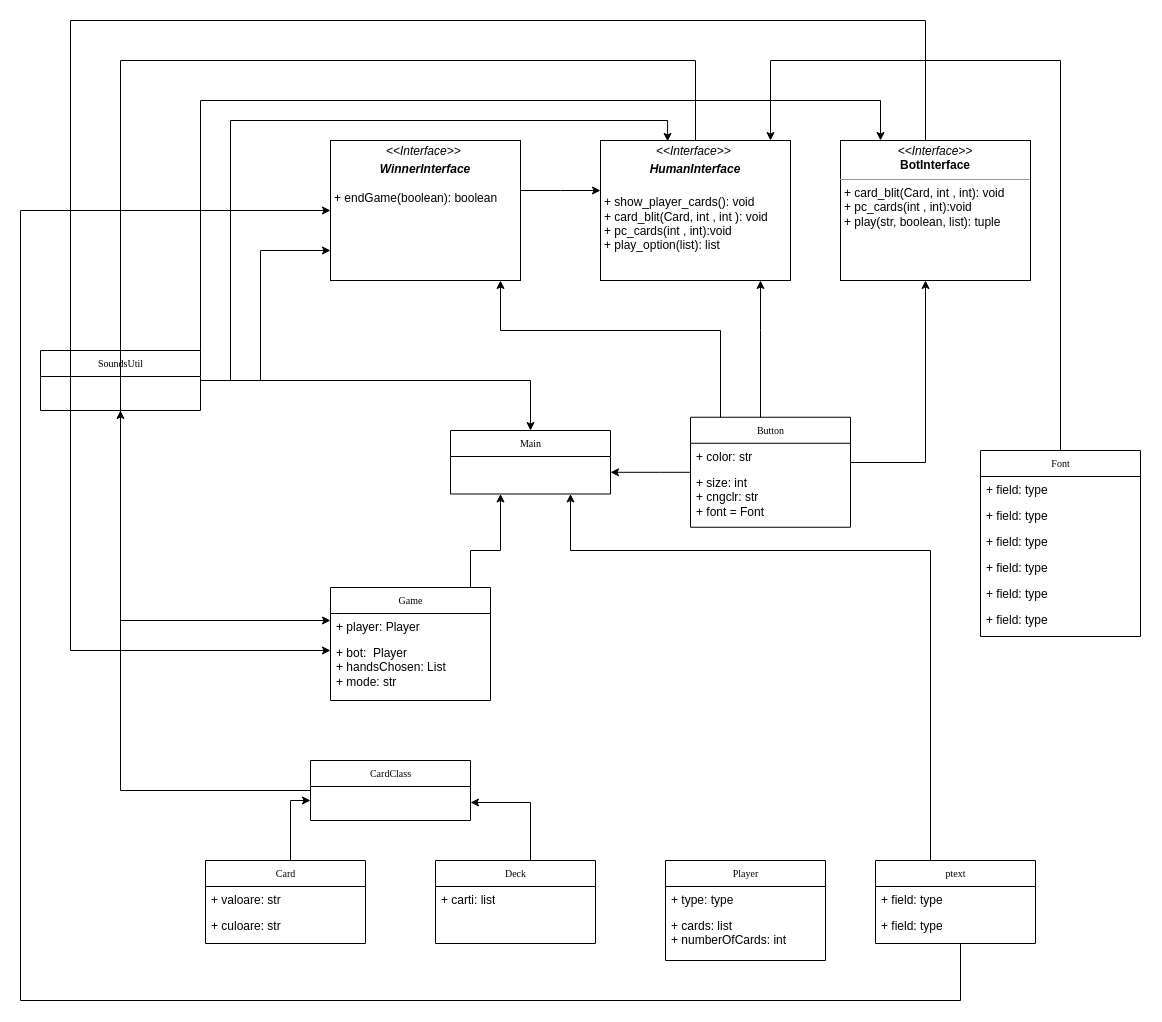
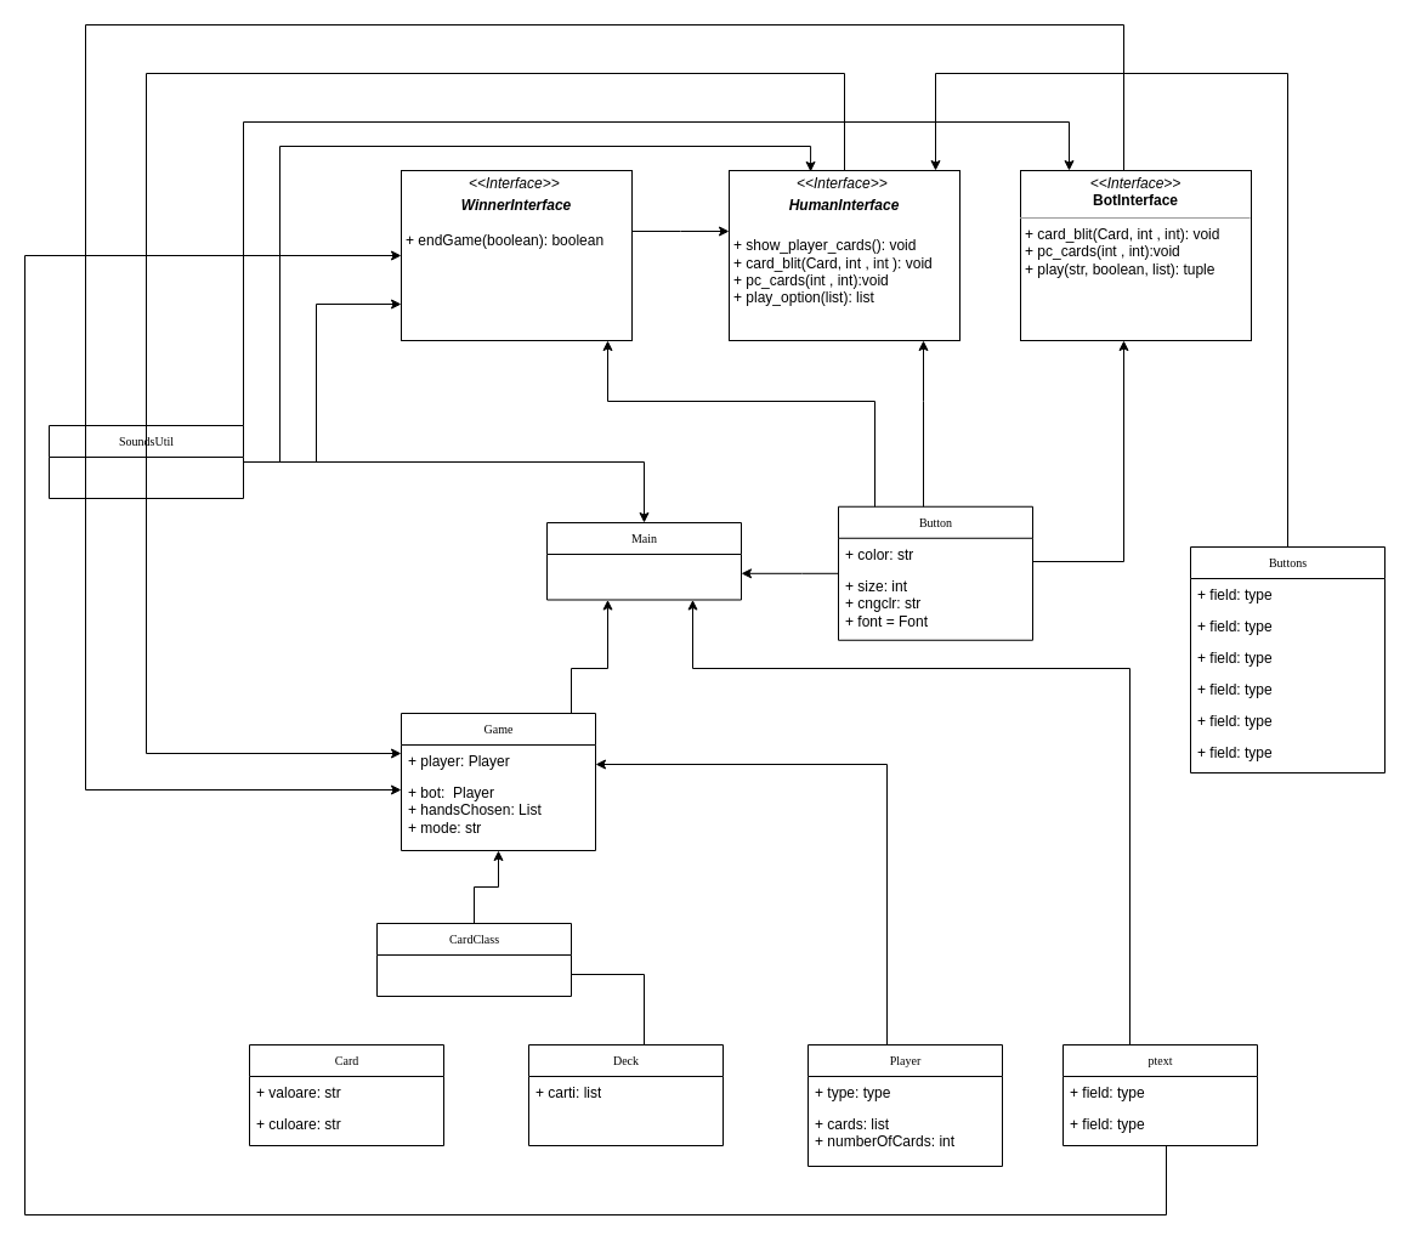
- <mxCell id="2" value="Font" style="swimlane;html=1;fontStyle=0;childLayout=stackLayout;horizontal=1;startSize=26;fillColor=none;horizontalStack=0;resizeParent=1;resizeLast=0;collapsible=1;marginBottom=0;swimlaneFillColor=#ffffff;rounded=0;shadow=0;comic=0;labelBackgroundColor=none;strokeWidth=1;fontFamily=Verdana;fontSize=10;align=center;" parent="1" vertex="1"><mxGeometry x="980" y="450" width="160" height="186" as="geometry" /></mxCell>
+ <mxCell id="2" value="Buttons" style="swimlane;html=1;fontStyle=0;childLayout=stackLayout;horizontal=1;startSize=26;fillColor=none;horizontalStack=0;resizeParent=1;resizeLast=0;collapsible=1;marginBottom=0;swimlaneFillColor=#ffffff;rounded=0;shadow=0;comic=0;labelBackgroundColor=none;strokeWidth=1;fontFamily=Verdana;fontSize=10;align=center;" parent="1" vertex="1"><mxGeometry x="980" y="450" width="160" height="186" as="geometry" /></mxCell>
+ <mxCell id="33" style="edgeStyle=orthogonalEdgeStyle;rounded=0;orthogonalLoop=1;jettySize=auto;html=1;startArrow=none;startFill=0;endArrow=classic;endFill=1;" edge="1" parent="1" source="34" target="42"><mxGeometry relative="1" as="geometry"><Array as="points"><mxPoint x="730" y="629" /></Array></mxGeometry></mxCell>
- <mxCell id="48" style="edgeStyle=orthogonalEdgeStyle;rounded=0;orthogonalLoop=1;jettySize=auto;html=1;startArrow=none;startFill=0;endArrow=classic;endFill=1;" edge="1" parent="1" source="49" target="12"><mxGeometry relative="1" as="geometry" /></mxCell>
+ <mxCell id="48" style="edgeStyle=orthogonalEdgeStyle;rounded=0;orthogonalLoop=1;jettySize=auto;html=1;startArrow=none;startFill=0;endArrow=classic;endFill=1;" edge="1" parent="1" source="49" target="42"><mxGeometry relative="1" as="geometry" /></mxCell>
- <mxCell id="45" style="edgeStyle=orthogonalEdgeStyle;rounded=0;orthogonalLoop=1;jettySize=auto;html=1;startArrow=none;startFill=0;endArrow=classic;endFill=1;" edge="1" parent="1" source="46" target="49"><mxGeometry relative="1" as="geometry"><Array as="points"><mxPoint x="530" y="802" /></Array></mxGeometry></mxCell>
+ <mxCell id="45" style="edgeStyle=orthogonalEdgeStyle;rounded=0;orthogonalLoop=1;jettySize=auto;html=1;startArrow=none;startFill=0;endArrow=none;endFill=1;" edge="1" parent="1" source="46" target="49"><mxGeometry relative="1" as="geometry"><Array as="points"><mxPoint x="530" y="802" /></Array></mxGeometry></mxCell>
- <mxCell id="37" style="edgeStyle=orthogonalEdgeStyle;rounded=0;orthogonalLoop=1;jettySize=auto;html=1;startArrow=none;startFill=0;endArrow=classic;endFill=1;" edge="1" parent="1" source="38" target="49"><mxGeometry relative="1" as="geometry"><Array as="points"><mxPoint x="290" y="800" /></Array></mxGeometry></mxCell>
